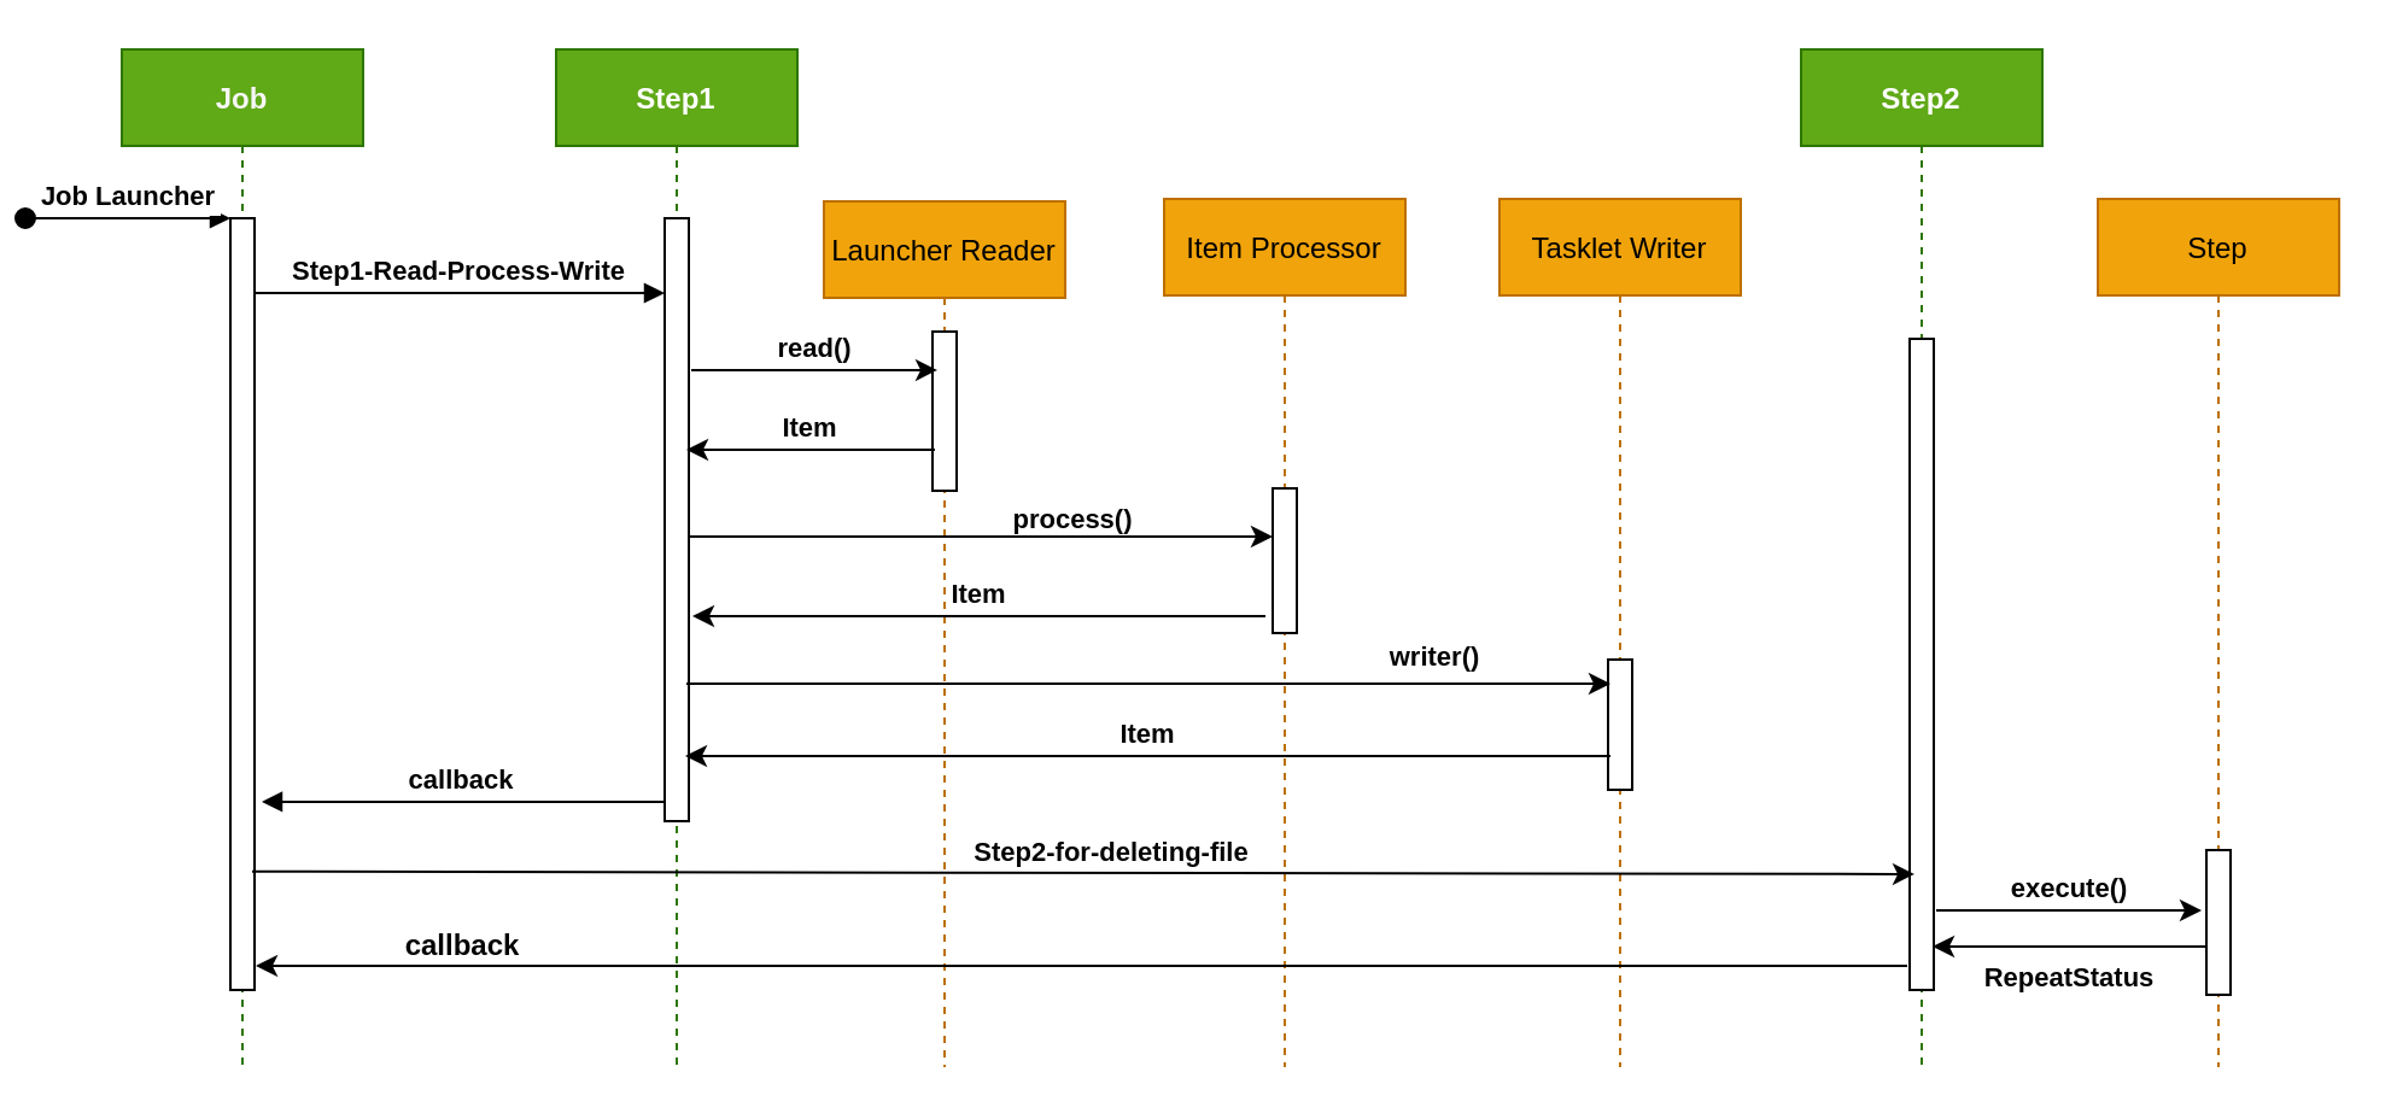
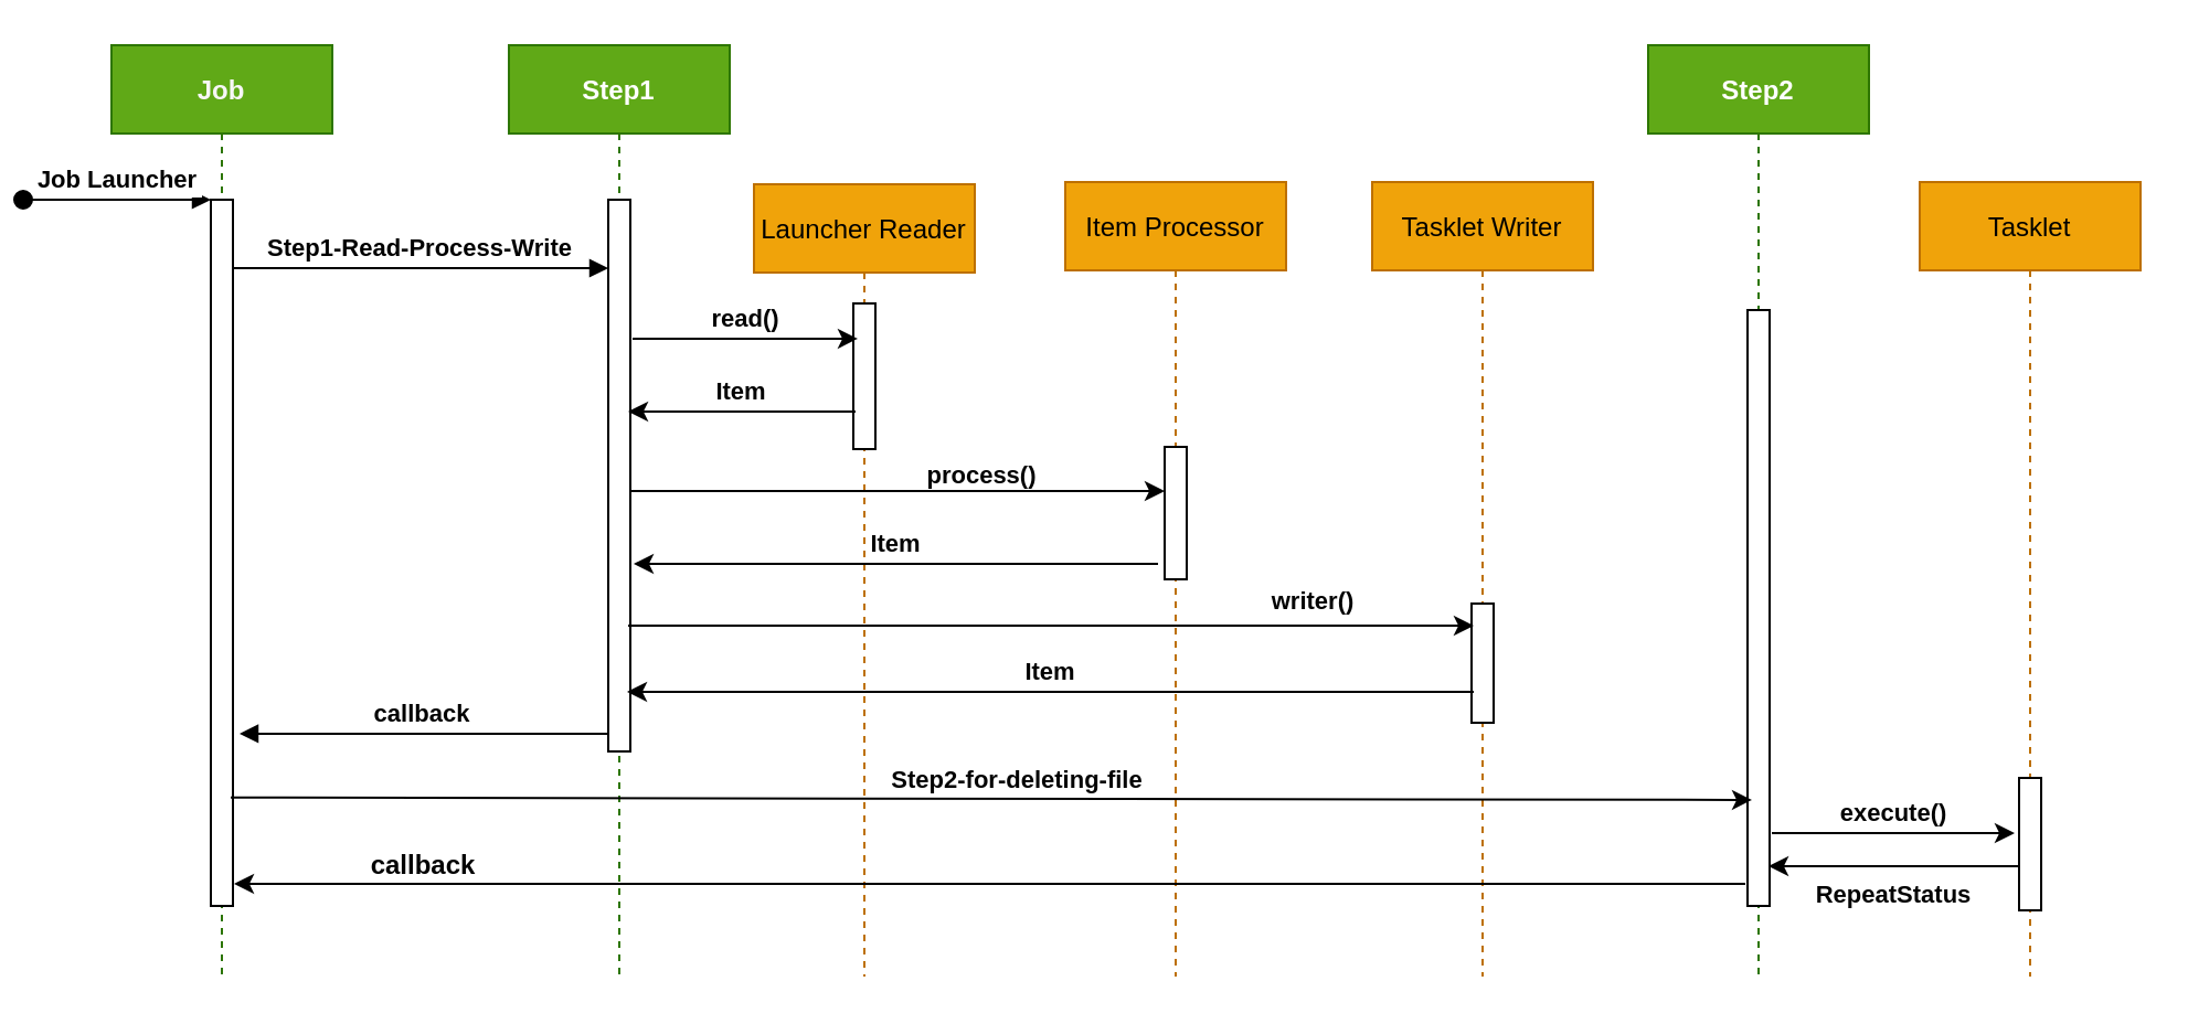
- <mxCell id="17" value="Step" style="shape=umlLifeline;perimeter=lifelinePerimeter;container=1;collapsible=0;recursiveResize=0;rounded=0;shadow=0;strokeWidth=1;fillColor=#f0a30a;strokeColor=#BD7000;fontColor=#000000;" vertex="1" parent="1"><mxGeometry x="839" y="82" width="100" height="360" as="geometry" /></mxCell>
+ <mxCell id="17" value="Tasklet" style="shape=umlLifeline;perimeter=lifelinePerimeter;container=1;collapsible=0;recursiveResize=0;rounded=0;shadow=0;strokeWidth=1;fillColor=#f0a30a;strokeColor=#BD7000;fontColor=#000000;" vertex="1" parent="1"><mxGeometry x="839" y="82" width="100" height="360" as="geometry" /></mxCell>
